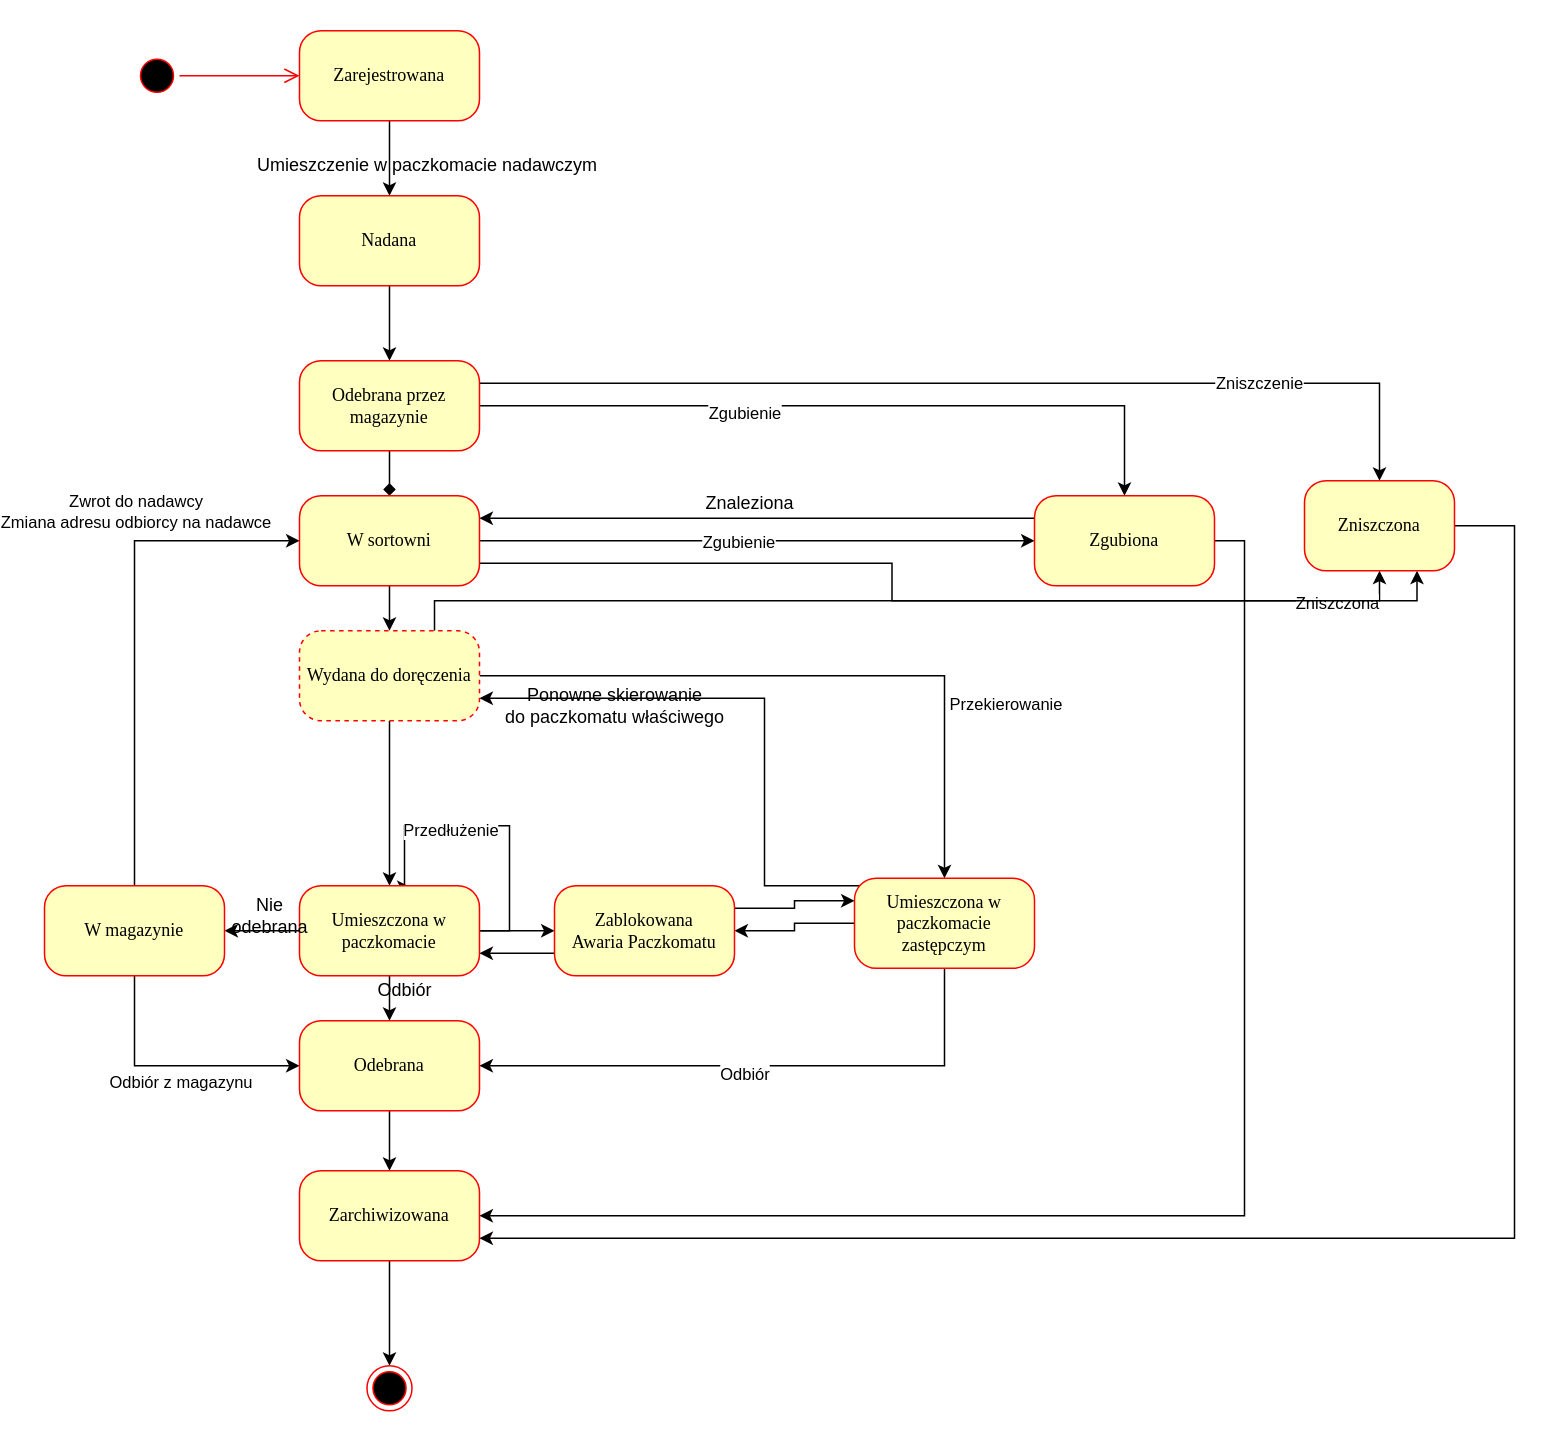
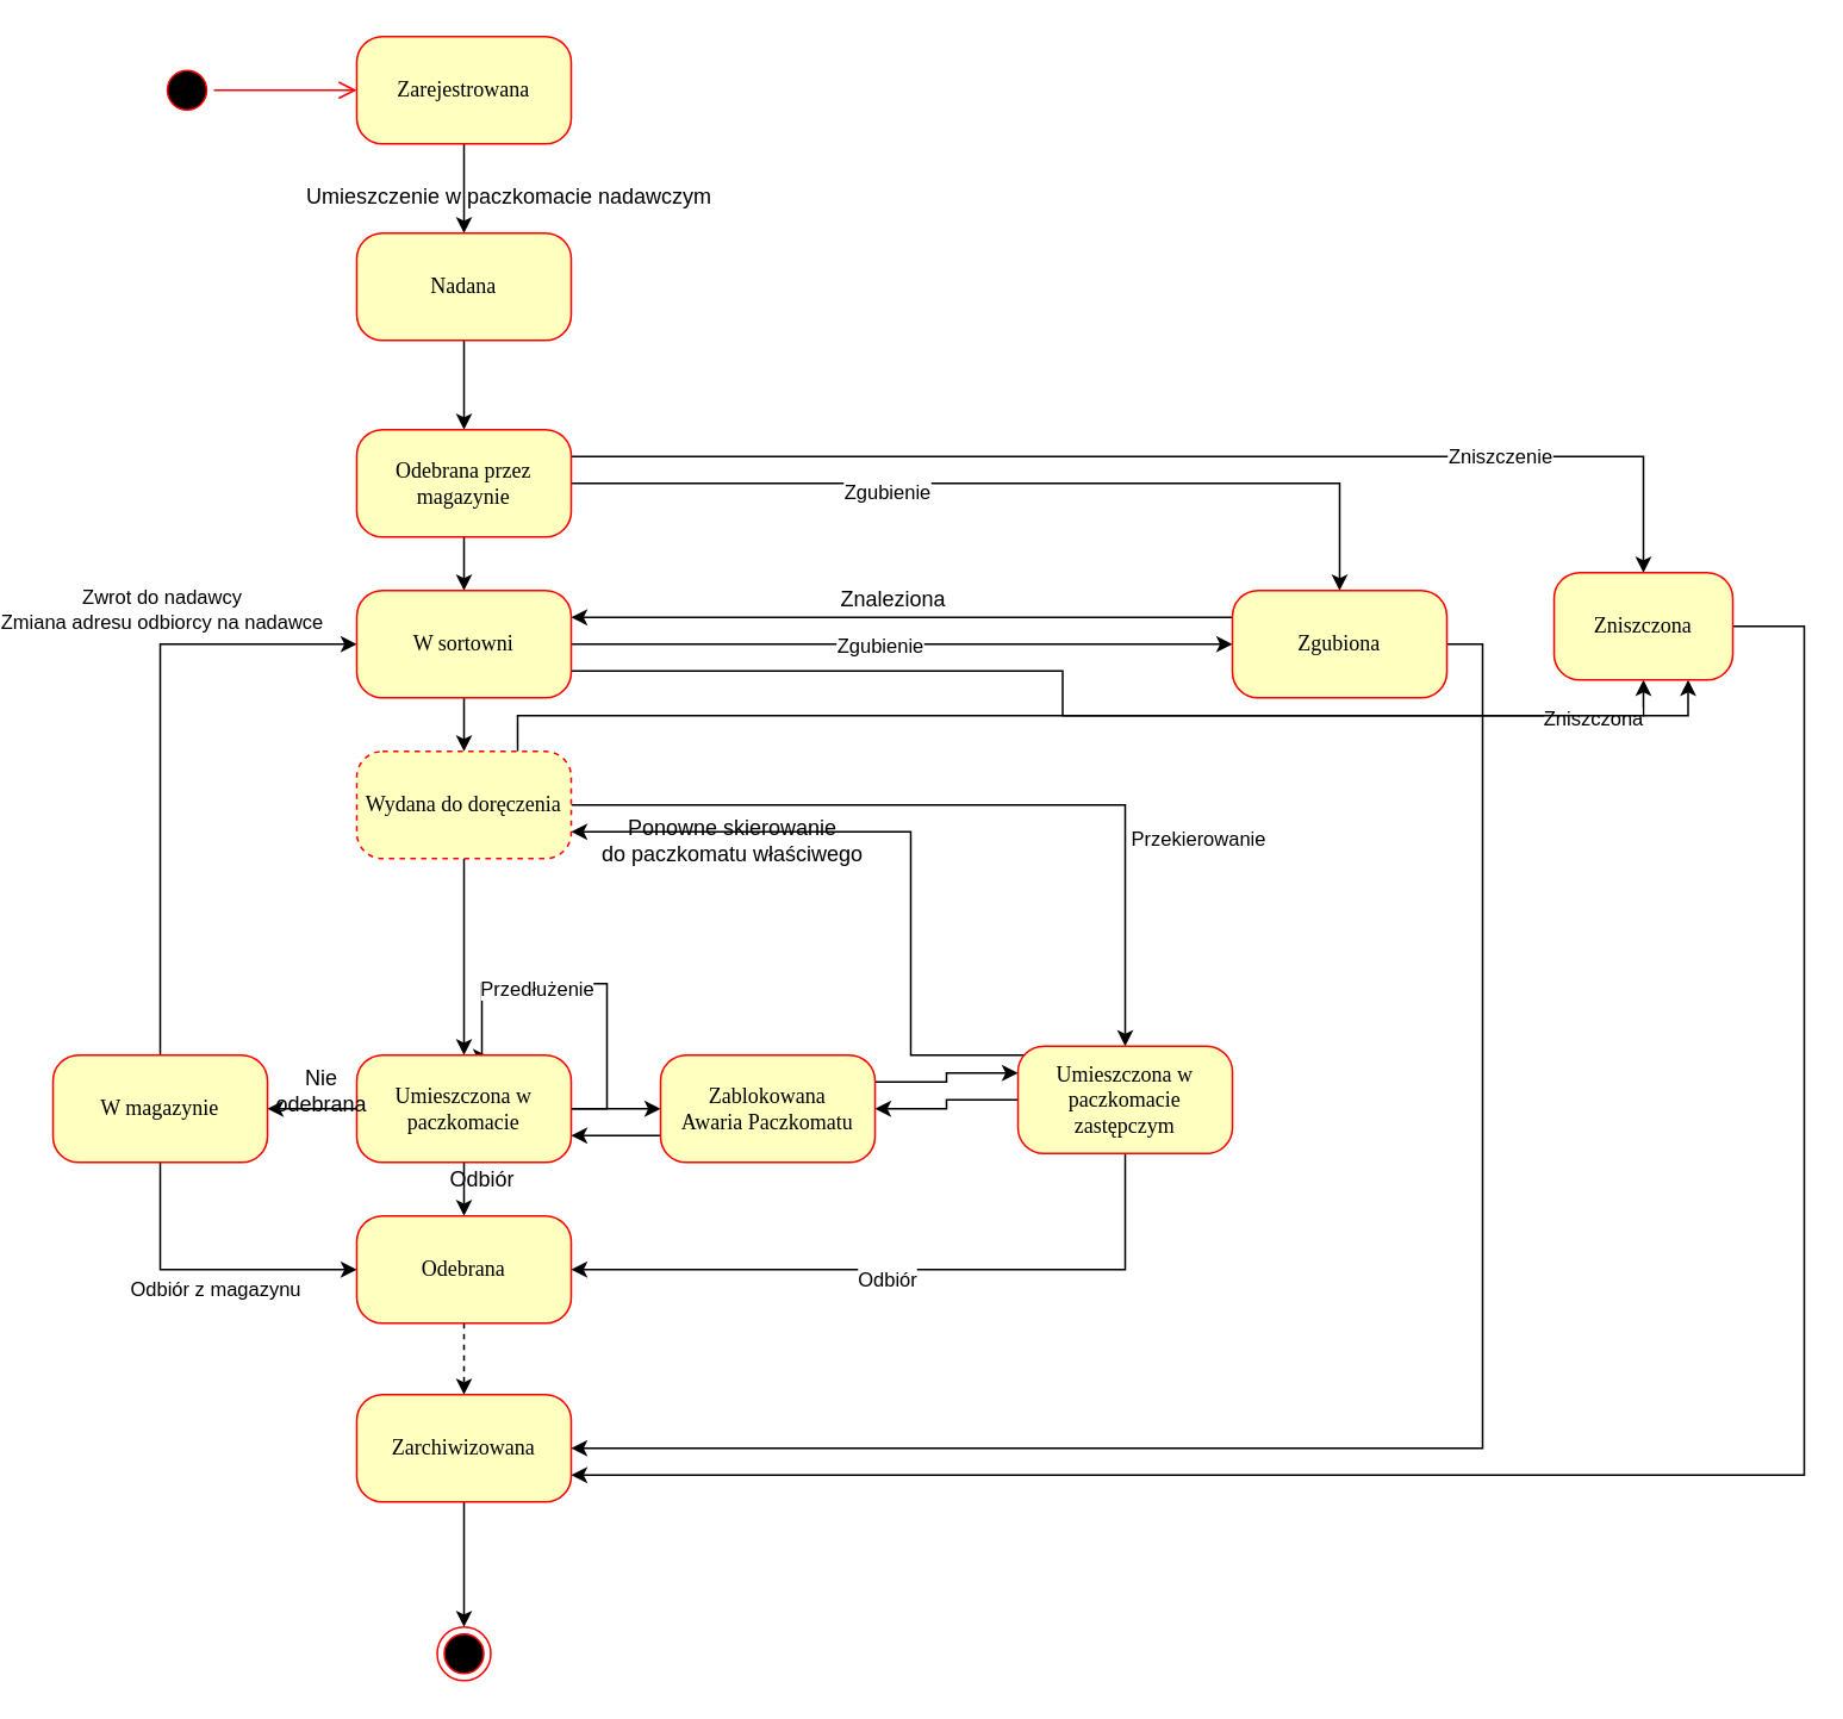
- <mxCell id="8" style="edgeStyle=orthogonalEdgeStyle;rounded=0;orthogonalLoop=1;jettySize=auto;html=1;endArrow=diamond;" edge="1" parent="1" source="13" target="19"><mxGeometry relative="1" as="geometry" /></mxCell>
+ <mxCell id="8" style="edgeStyle=orthogonalEdgeStyle;rounded=0;orthogonalLoop=1;jettySize=auto;html=1;" edge="1" parent="1" source="13" target="19"><mxGeometry relative="1" as="geometry" /></mxCell>
- <mxCell id="31" style="edgeStyle=orthogonalEdgeStyle;rounded=0;orthogonalLoop=1;jettySize=auto;html=1;" edge="1" parent="1" source="32" target="34"><mxGeometry relative="1" as="geometry" /></mxCell>
+ <mxCell id="31" style="edgeStyle=orthogonalEdgeStyle;rounded=0;orthogonalLoop=1;jettySize=auto;html=1;dashed=1;" edge="1" parent="1" source="32" target="34"><mxGeometry relative="1" as="geometry" /></mxCell>
